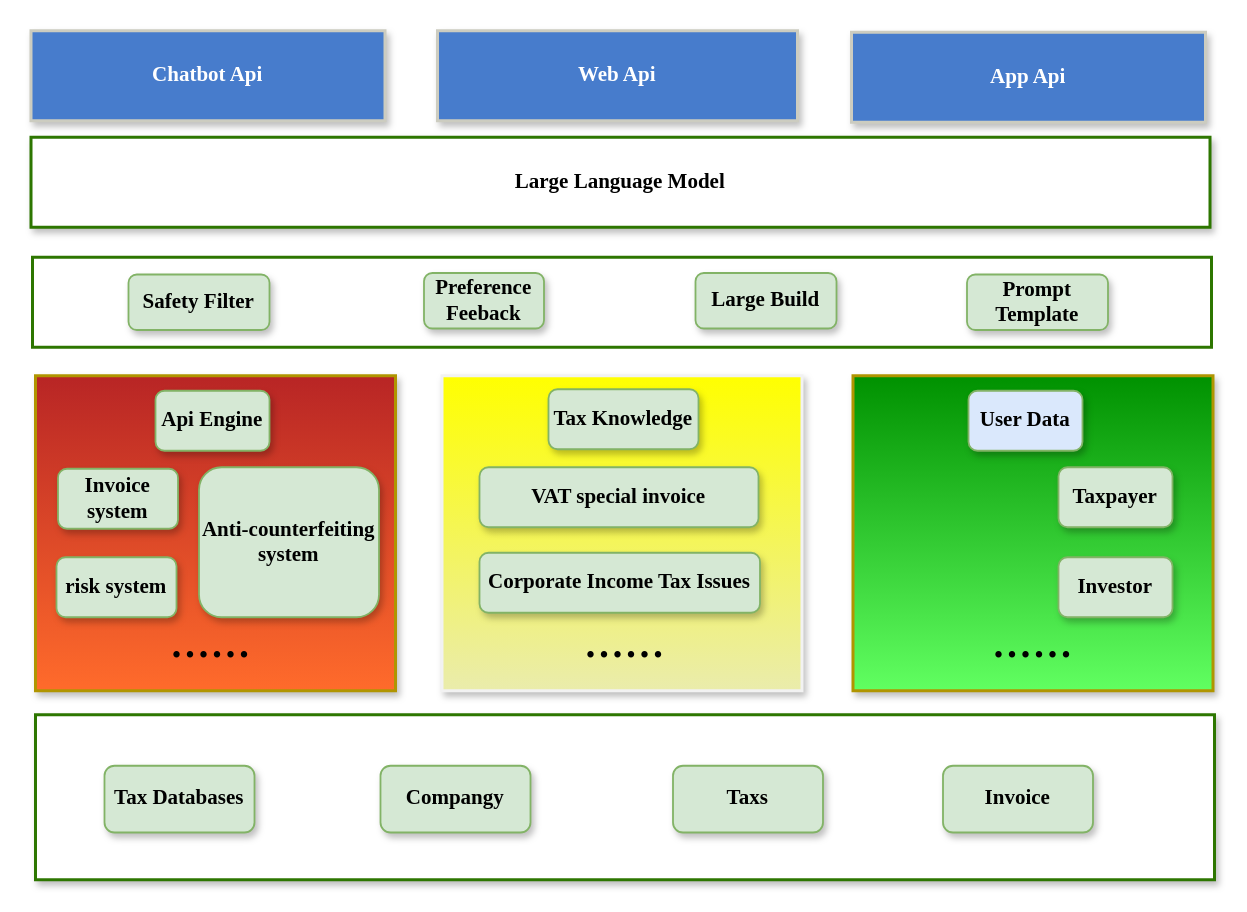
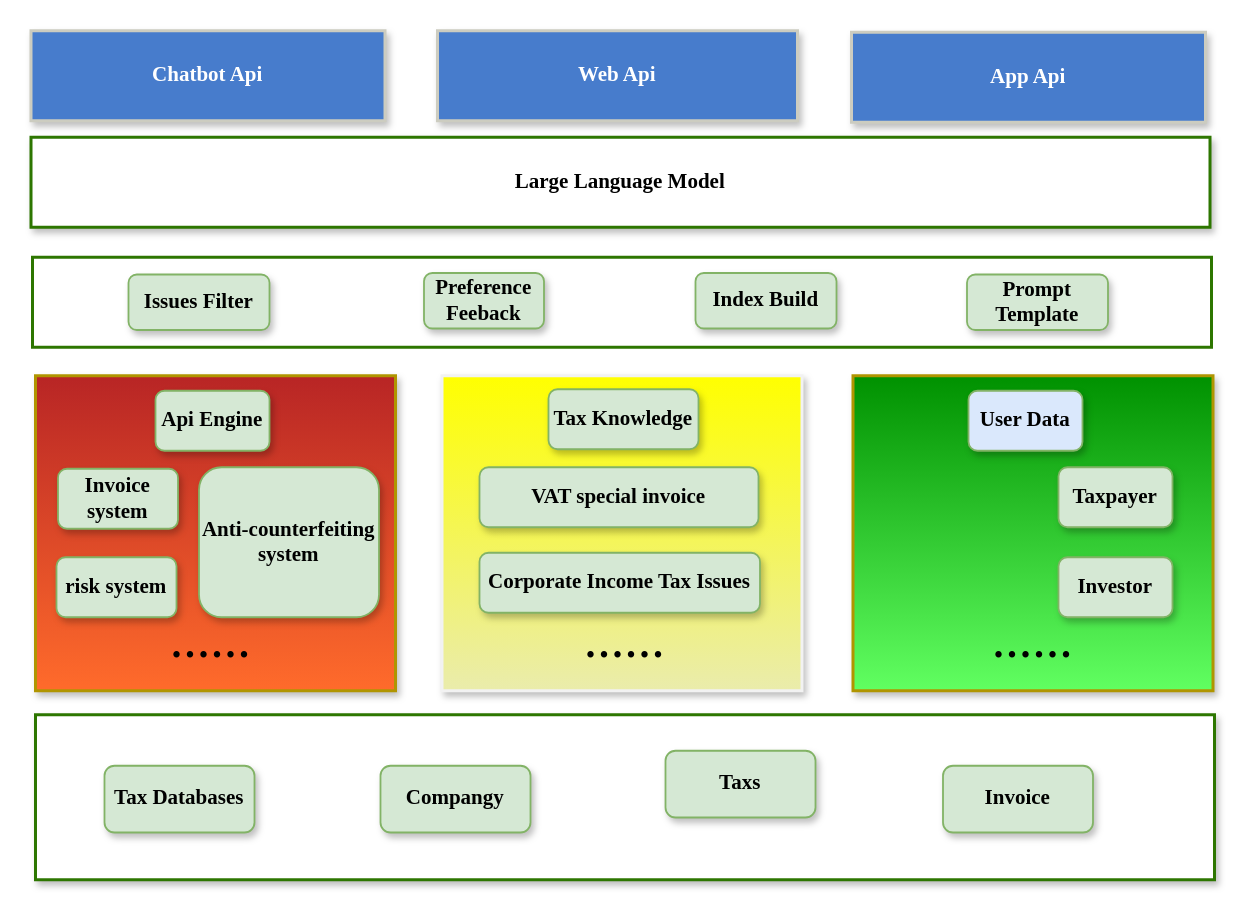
- <mxCell id="21" value="Large Build" style="rounded=1;whiteSpace=wrap;html=1;fontSize=14;glass=0;strokeWidth=1.2;perimeterSpacing=0;fillColor=#d5e8d4;strokeColor=#82b366;fontFamily=Garamond;fontStyle=1;shadow=1;" parent="1" vertex="1"><mxGeometry x="463" y="181.5" width="94" height="37" as="geometry" /></mxCell>
+ <mxCell id="21" value="Index Build" style="rounded=1;whiteSpace=wrap;html=1;fontSize=14;glass=0;strokeWidth=1.2;perimeterSpacing=0;fillColor=#d5e8d4;strokeColor=#82b366;fontFamily=Garamond;fontStyle=1;shadow=1;" parent="1" vertex="1"><mxGeometry x="463" y="181.5" width="94" height="37" as="geometry" /></mxCell>
- <mxCell id="18" value="Safety Filter" style="rounded=1;whiteSpace=wrap;html=1;fontSize=14;glass=0;strokeWidth=1.2;perimeterSpacing=0;fillColor=#d5e8d4;strokeColor=#82b366;fontFamily=Garamond;fontStyle=1;shadow=1;" parent="1" vertex="1"><mxGeometry x="85" y="182.5" width="94" height="37" as="geometry" /></mxCell>
+ <mxCell id="18" value="Issues Filter" style="rounded=1;whiteSpace=wrap;html=1;fontSize=14;glass=0;strokeWidth=1.2;perimeterSpacing=0;fillColor=#d5e8d4;strokeColor=#82b366;fontFamily=Garamond;fontStyle=1;shadow=1;" parent="1" vertex="1"><mxGeometry x="85" y="182.5" width="94" height="37" as="geometry" /></mxCell>
- <mxCell id="15" value="Taxs" style="rounded=1;whiteSpace=wrap;html=1;fontSize=14;glass=0;strokeWidth=1.2;perimeterSpacing=0;fillColor=#d5e8d4;strokeColor=#82b366;fontFamily=Garamond;fontStyle=1;shadow=1;" parent="1" vertex="1"><mxGeometry x="448" y="510" width="100" height="44.5" as="geometry" /></mxCell>
+ <mxCell id="15" value="Taxs" style="rounded=1;whiteSpace=wrap;html=1;fontSize=14;glass=0;strokeWidth=1.2;perimeterSpacing=0;fillColor=#d5e8d4;strokeColor=#82b366;fontFamily=Garamond;fontStyle=1;shadow=1;" parent="1" vertex="1"><mxGeometry x="443" y="500" width="100" height="44.5" as="geometry" /></mxCell>
